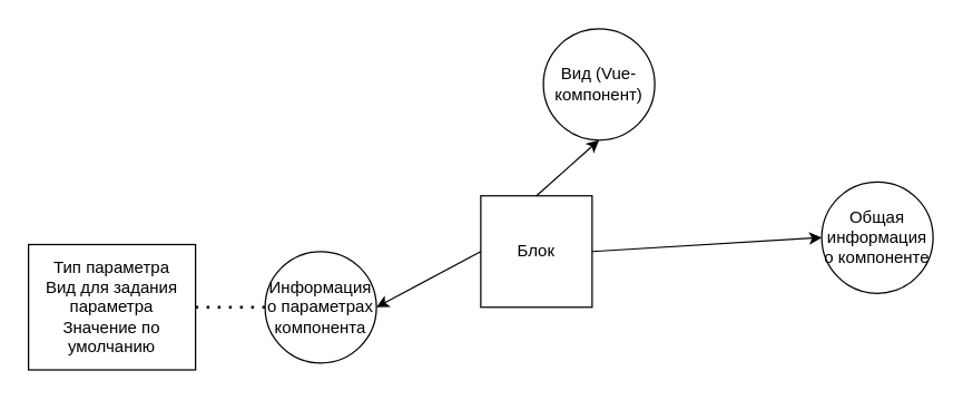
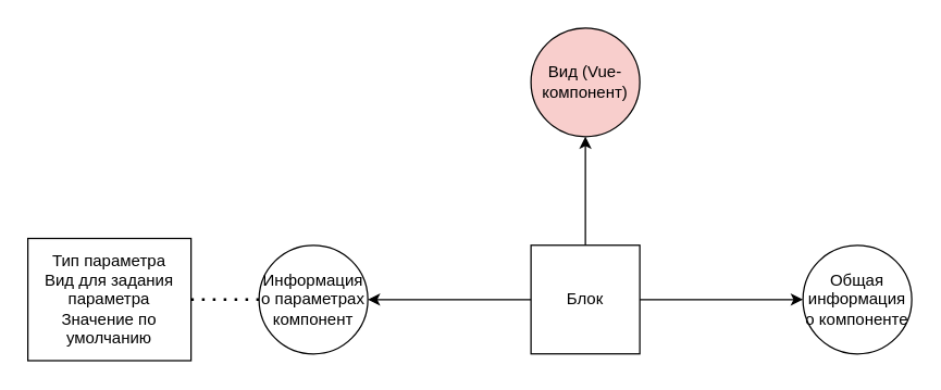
- <mxCell id="3" value="Вид (Vue-компонент)" style="ellipse;whiteSpace=wrap;html=1;aspect=fixed;" vertex="1" parent="1"><mxGeometry x="390" y="20" width="80" height="80" as="geometry" /></mxCell>
+ <mxCell id="3" value="Вид (Vue-компонент)" style="ellipse;whiteSpace=wrap;html=1;aspect=fixed;fillColor=#f8cecc;" vertex="1" parent="1"><mxGeometry x="390" y="20" width="80" height="80" as="geometry" /></mxCell>
- <mxCell id="5" value="Общая информация о компоненте" style="ellipse;whiteSpace=wrap;html=1;aspect=fixed;" vertex="1" parent="1"><mxGeometry x="590" y="130" width="80" height="80" as="geometry" /></mxCell>
+ <mxCell id="5" value="Общая информация о компоненте" style="ellipse;whiteSpace=wrap;html=1;aspect=fixed;" vertex="1" parent="1"><mxGeometry x="590" y="180" width="80" height="80" as="geometry" /></mxCell>
- <mxCell id="2" value="Блок" style="whiteSpace=wrap;html=1;aspect=fixed;" parent="1" vertex="1"><mxGeometry x="345" y="140" width="80" height="80" as="geometry" /></mxCell>
+ <mxCell id="2" value="Блок" style="whiteSpace=wrap;html=1;aspect=fixed;" parent="1" vertex="1"><mxGeometry x="390" y="180" width="80" height="80" as="geometry" /></mxCell>
- <mxCell id="4" value="Информация о параметрах компонента" style="ellipse;whiteSpace=wrap;html=1;aspect=fixed;" vertex="1" parent="1"><mxGeometry x="190" y="180" width="80" height="80" as="geometry" /></mxCell>
+ <mxCell id="4" value="Информация о параметрах компонент" style="ellipse;whiteSpace=wrap;html=1;aspect=fixed;" vertex="1" parent="1"><mxGeometry x="190" y="180" width="80" height="80" as="geometry" /></mxCell>
